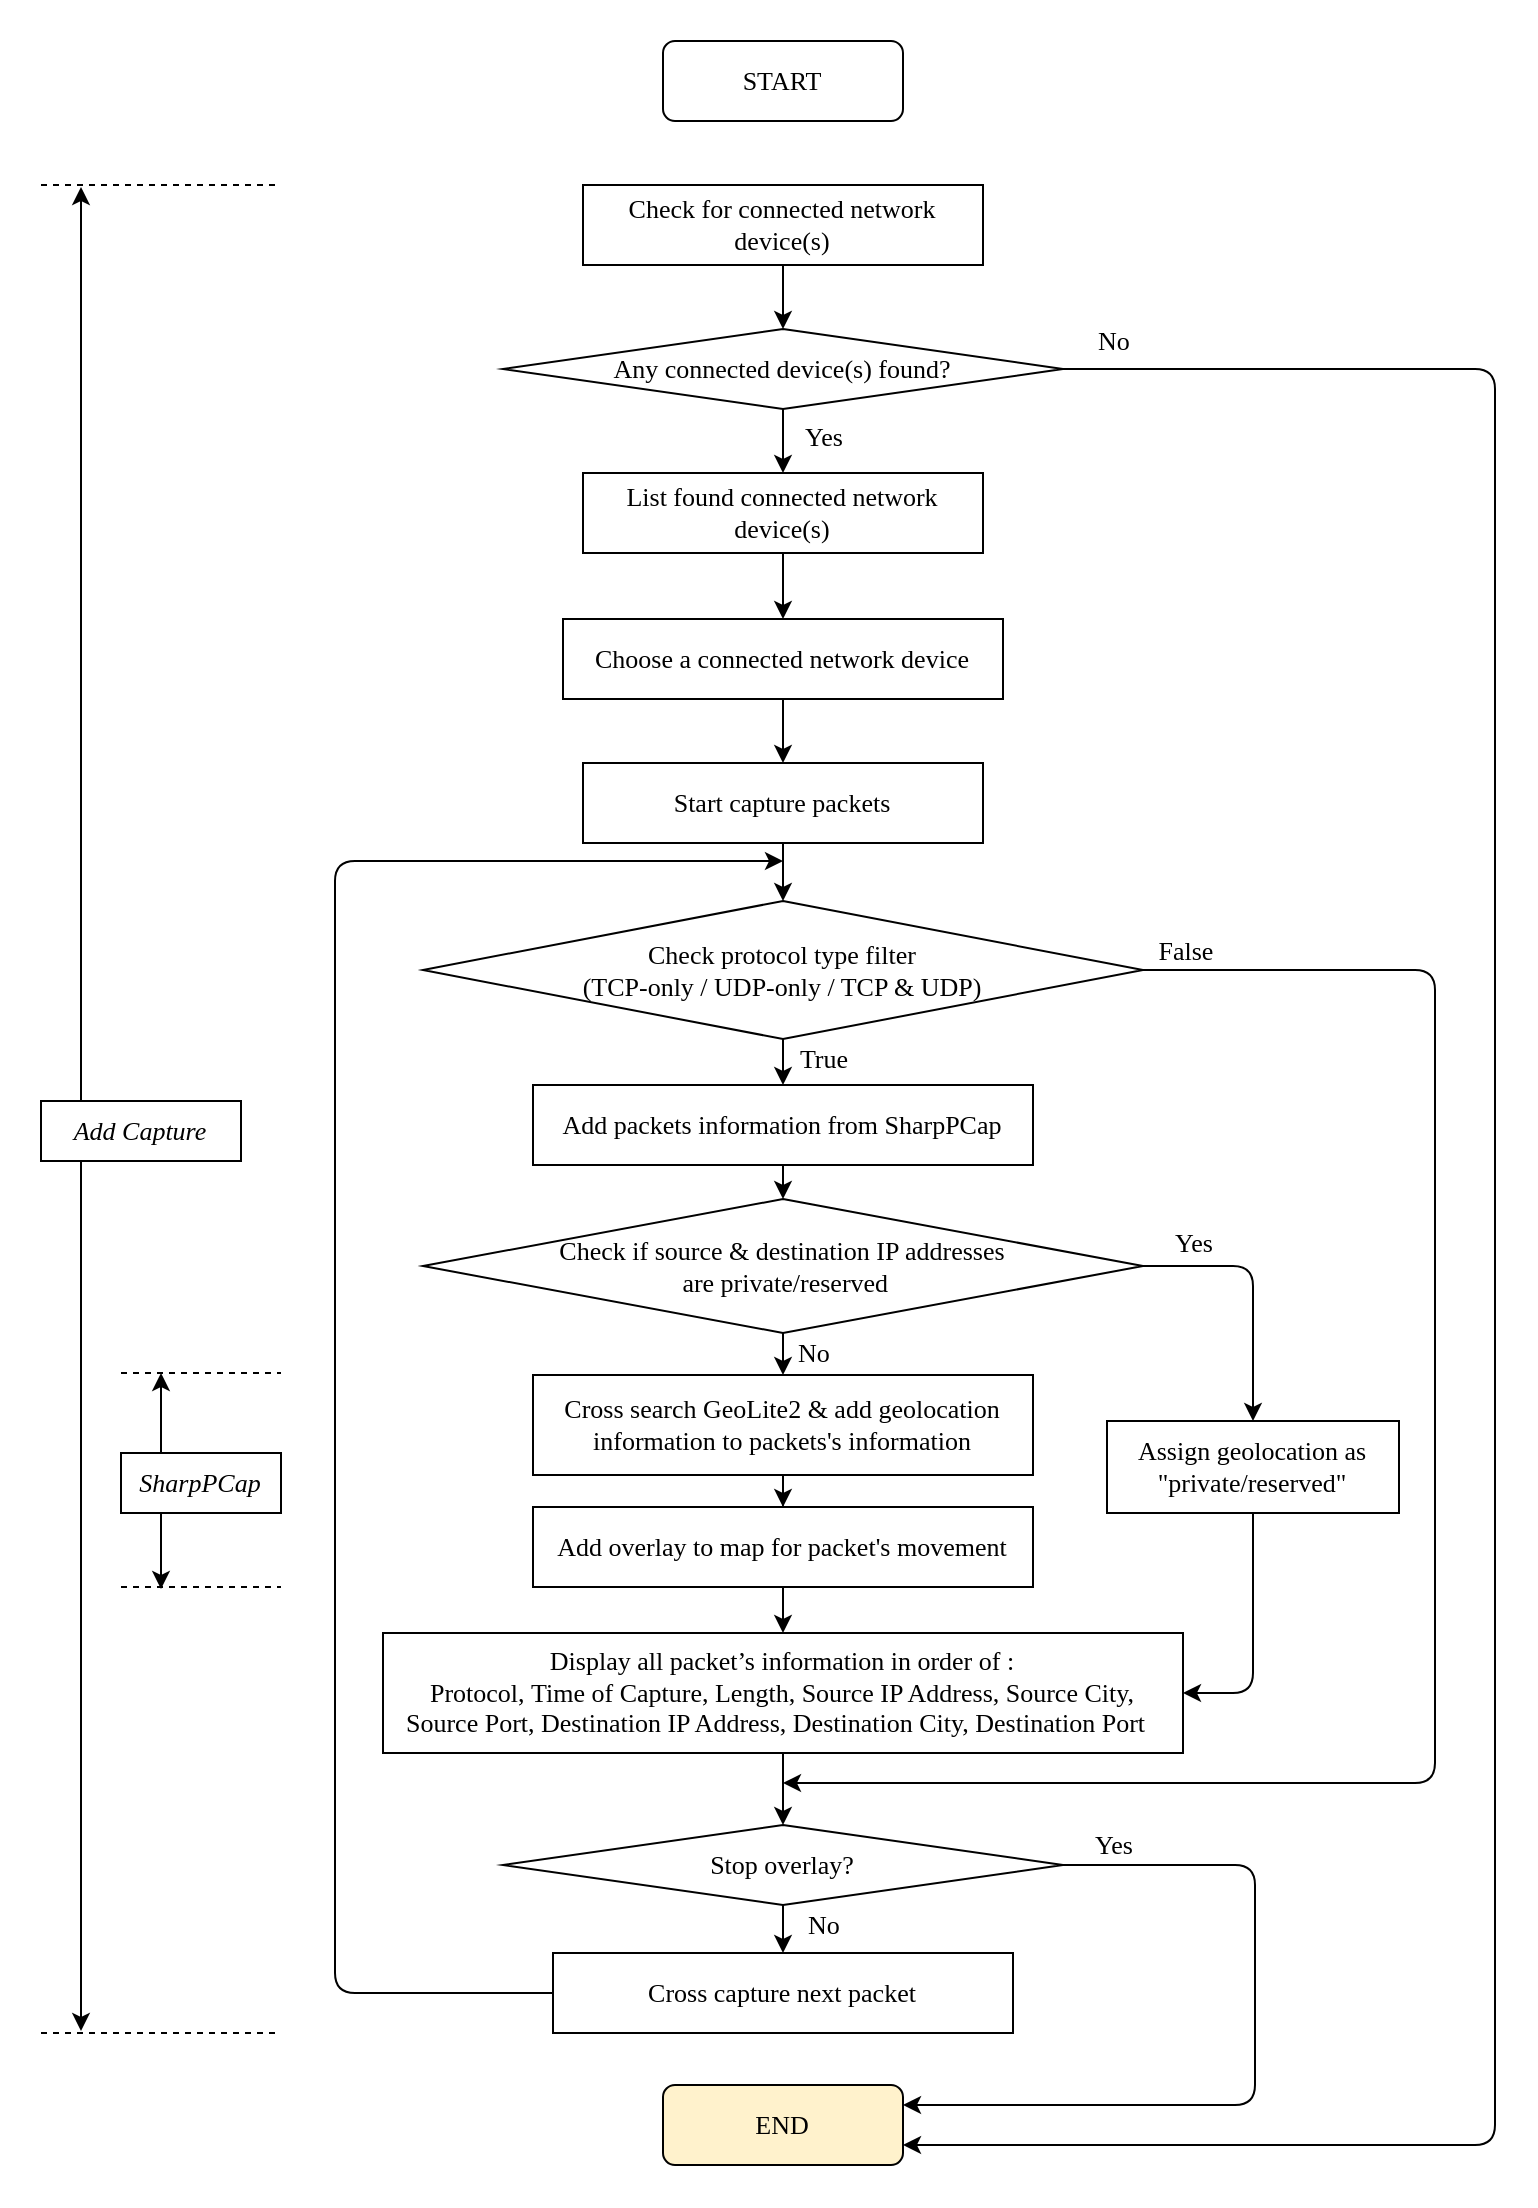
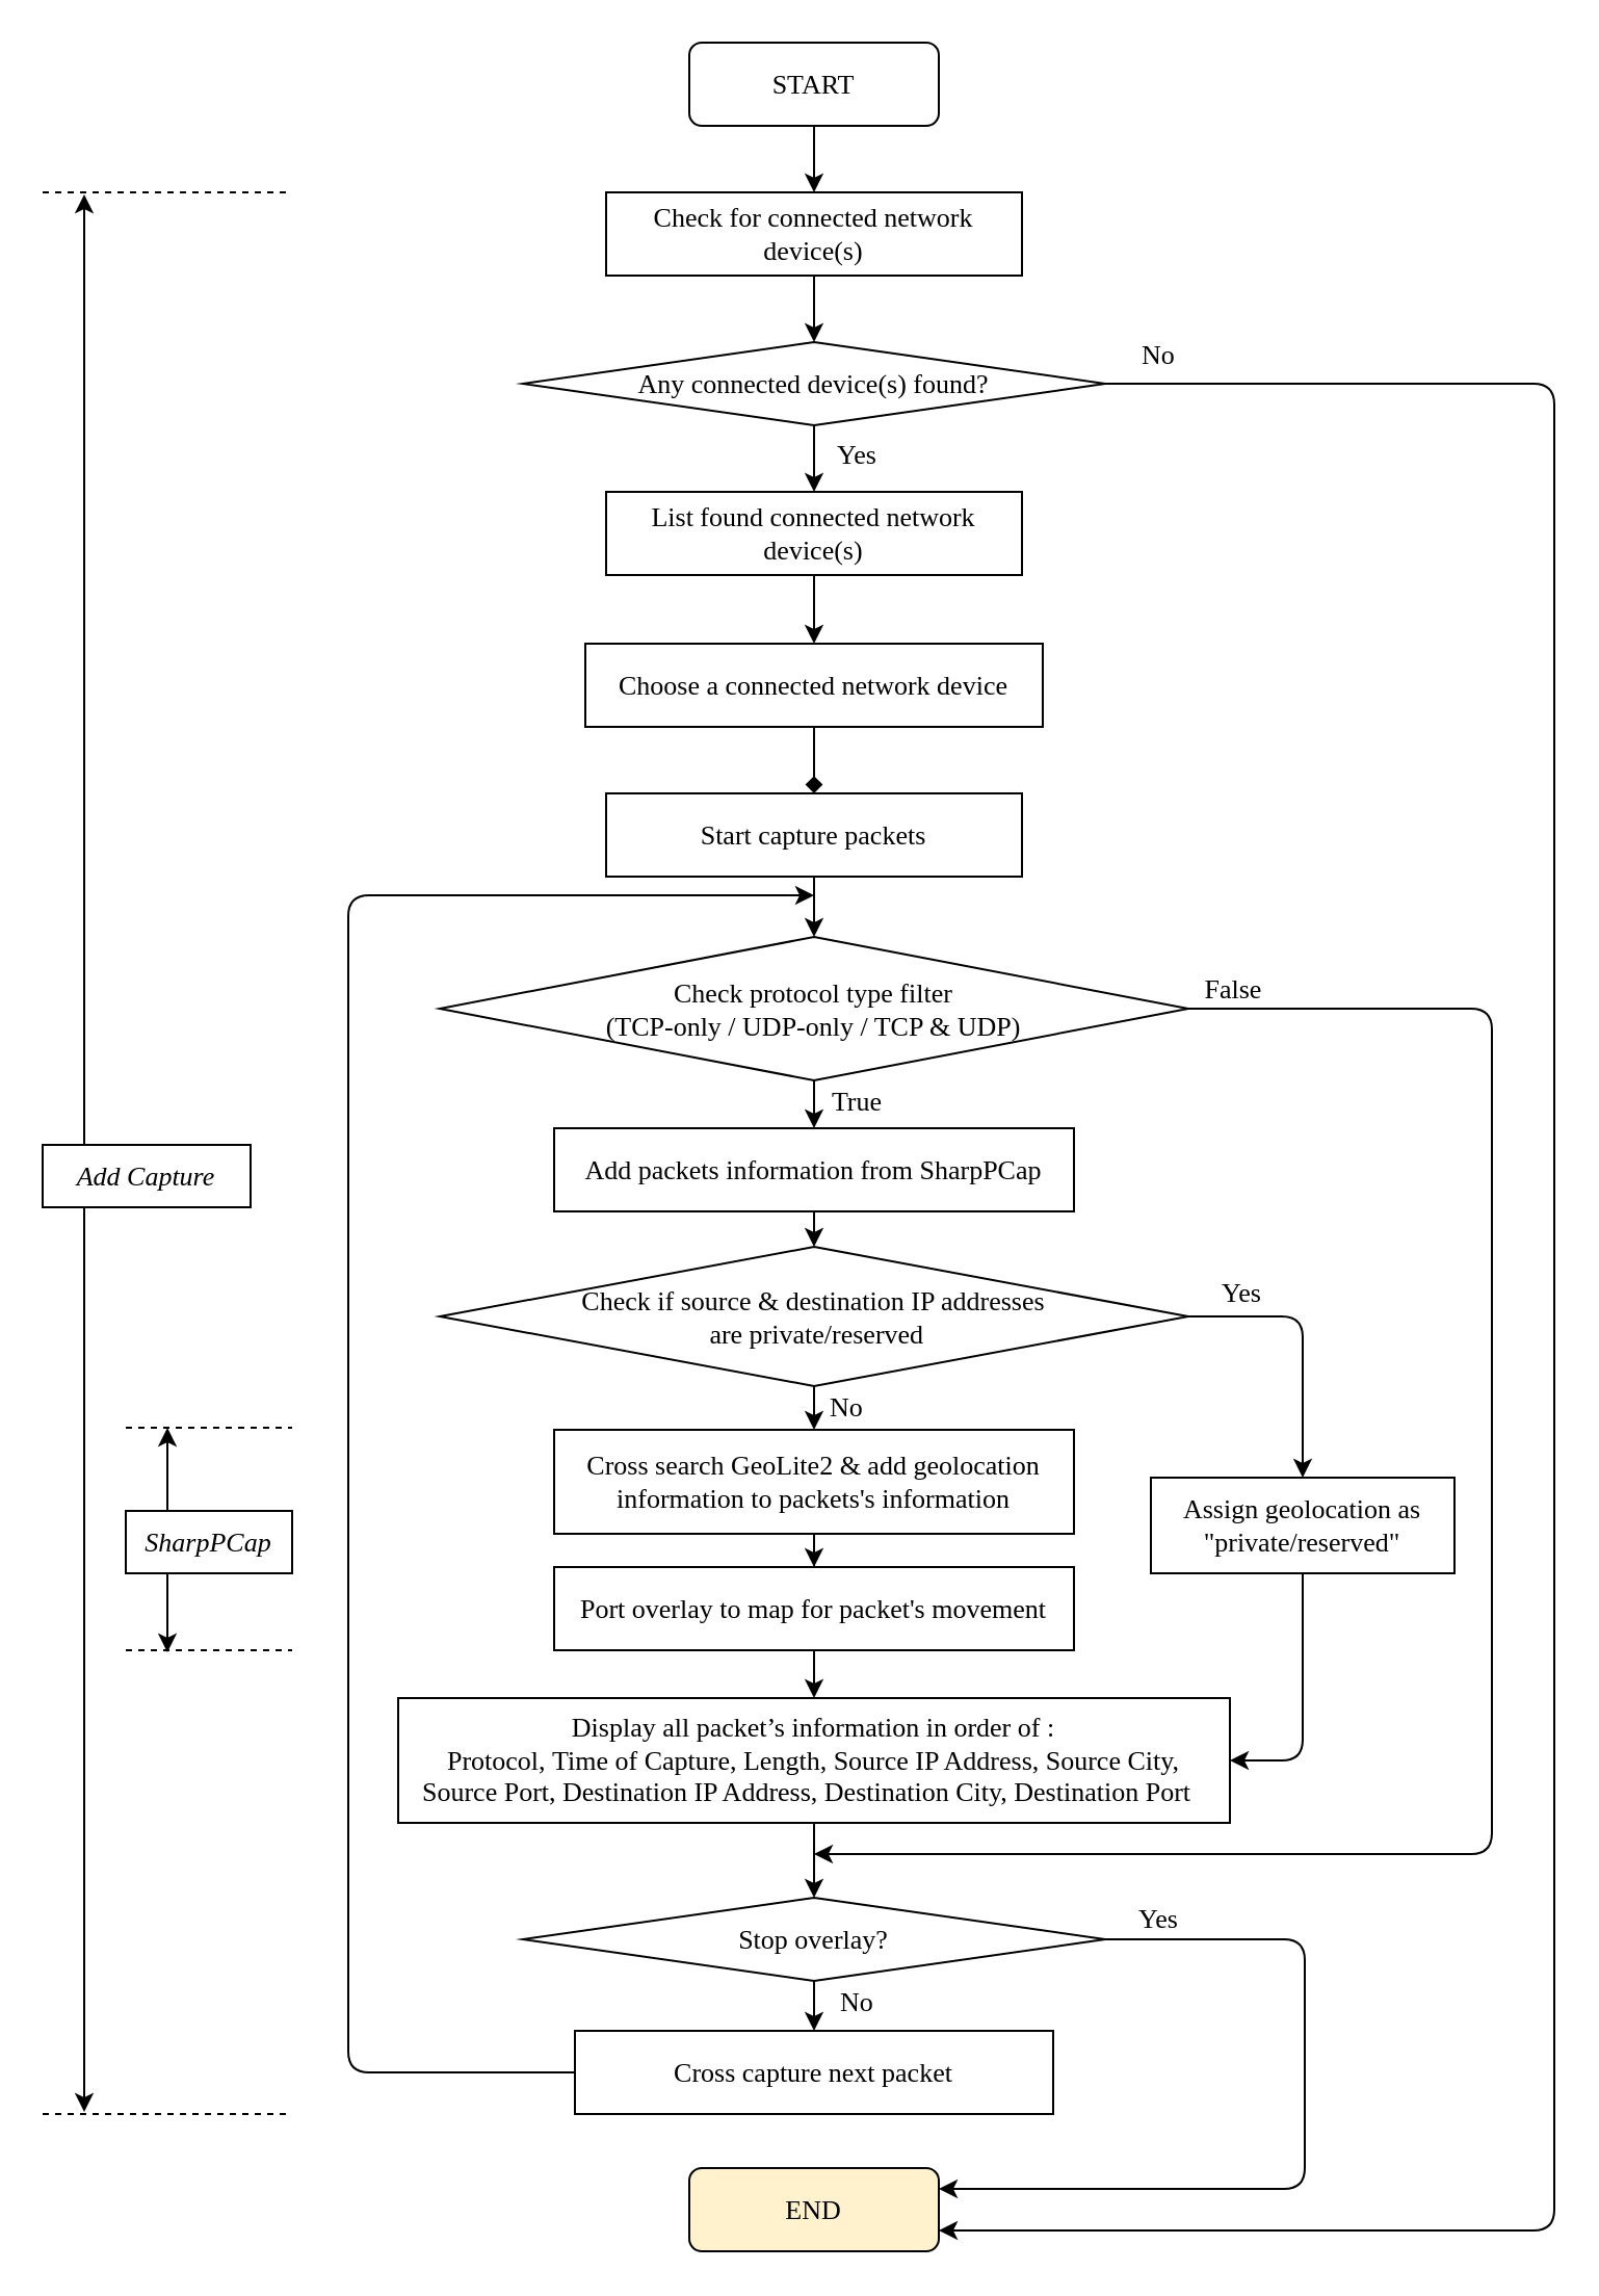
+ <mxCell id="2" value="" style="edgeStyle=orthogonalEdgeStyle;orthogonalLoop=1;jettySize=auto;html=1;fontFamily=Times New Roman;fontSize=13;entryX=0.5;entryY=0;entryDx=0;entryDy=0;" edge="1" parent="1" source="3" target="5"><mxGeometry relative="1" as="geometry" /></mxCell>
- <mxCell id="11" style="edgeStyle=orthogonalEdgeStyle;orthogonalLoop=1;jettySize=auto;html=1;exitX=0.5;exitY=1;exitDx=0;exitDy=0;entryX=0.5;entryY=0;entryDx=0;entryDy=0;fontFamily=Times New Roman;fontSize=13;" edge="1" parent="1" source="12" target="14"><mxGeometry relative="1" as="geometry" /></mxCell>
+ <mxCell id="11" style="edgeStyle=orthogonalEdgeStyle;orthogonalLoop=1;jettySize=auto;html=1;exitX=0.5;exitY=1;exitDx=0;exitDy=0;entryX=0.5;entryY=0;entryDx=0;entryDy=0;fontFamily=Times New Roman;fontSize=13;endArrow=diamond;" edge="1" parent="1" source="12" target="14"><mxGeometry relative="1" as="geometry" /></mxCell>
- <mxCell id="26" value="Add overlay to map for packet's movement" style="whiteSpace=wrap;html=1;fontFamily=Times New Roman;fontSize=13;" vertex="1" parent="1"><mxGeometry x="266" y="753" width="250" height="40" as="geometry" /></mxCell>
+ <mxCell id="26" value="Port overlay to map for packet's movement" style="whiteSpace=wrap;html=1;fontFamily=Times New Roman;fontSize=13;" vertex="1" parent="1"><mxGeometry x="266" y="753" width="250" height="40" as="geometry" /></mxCell>
